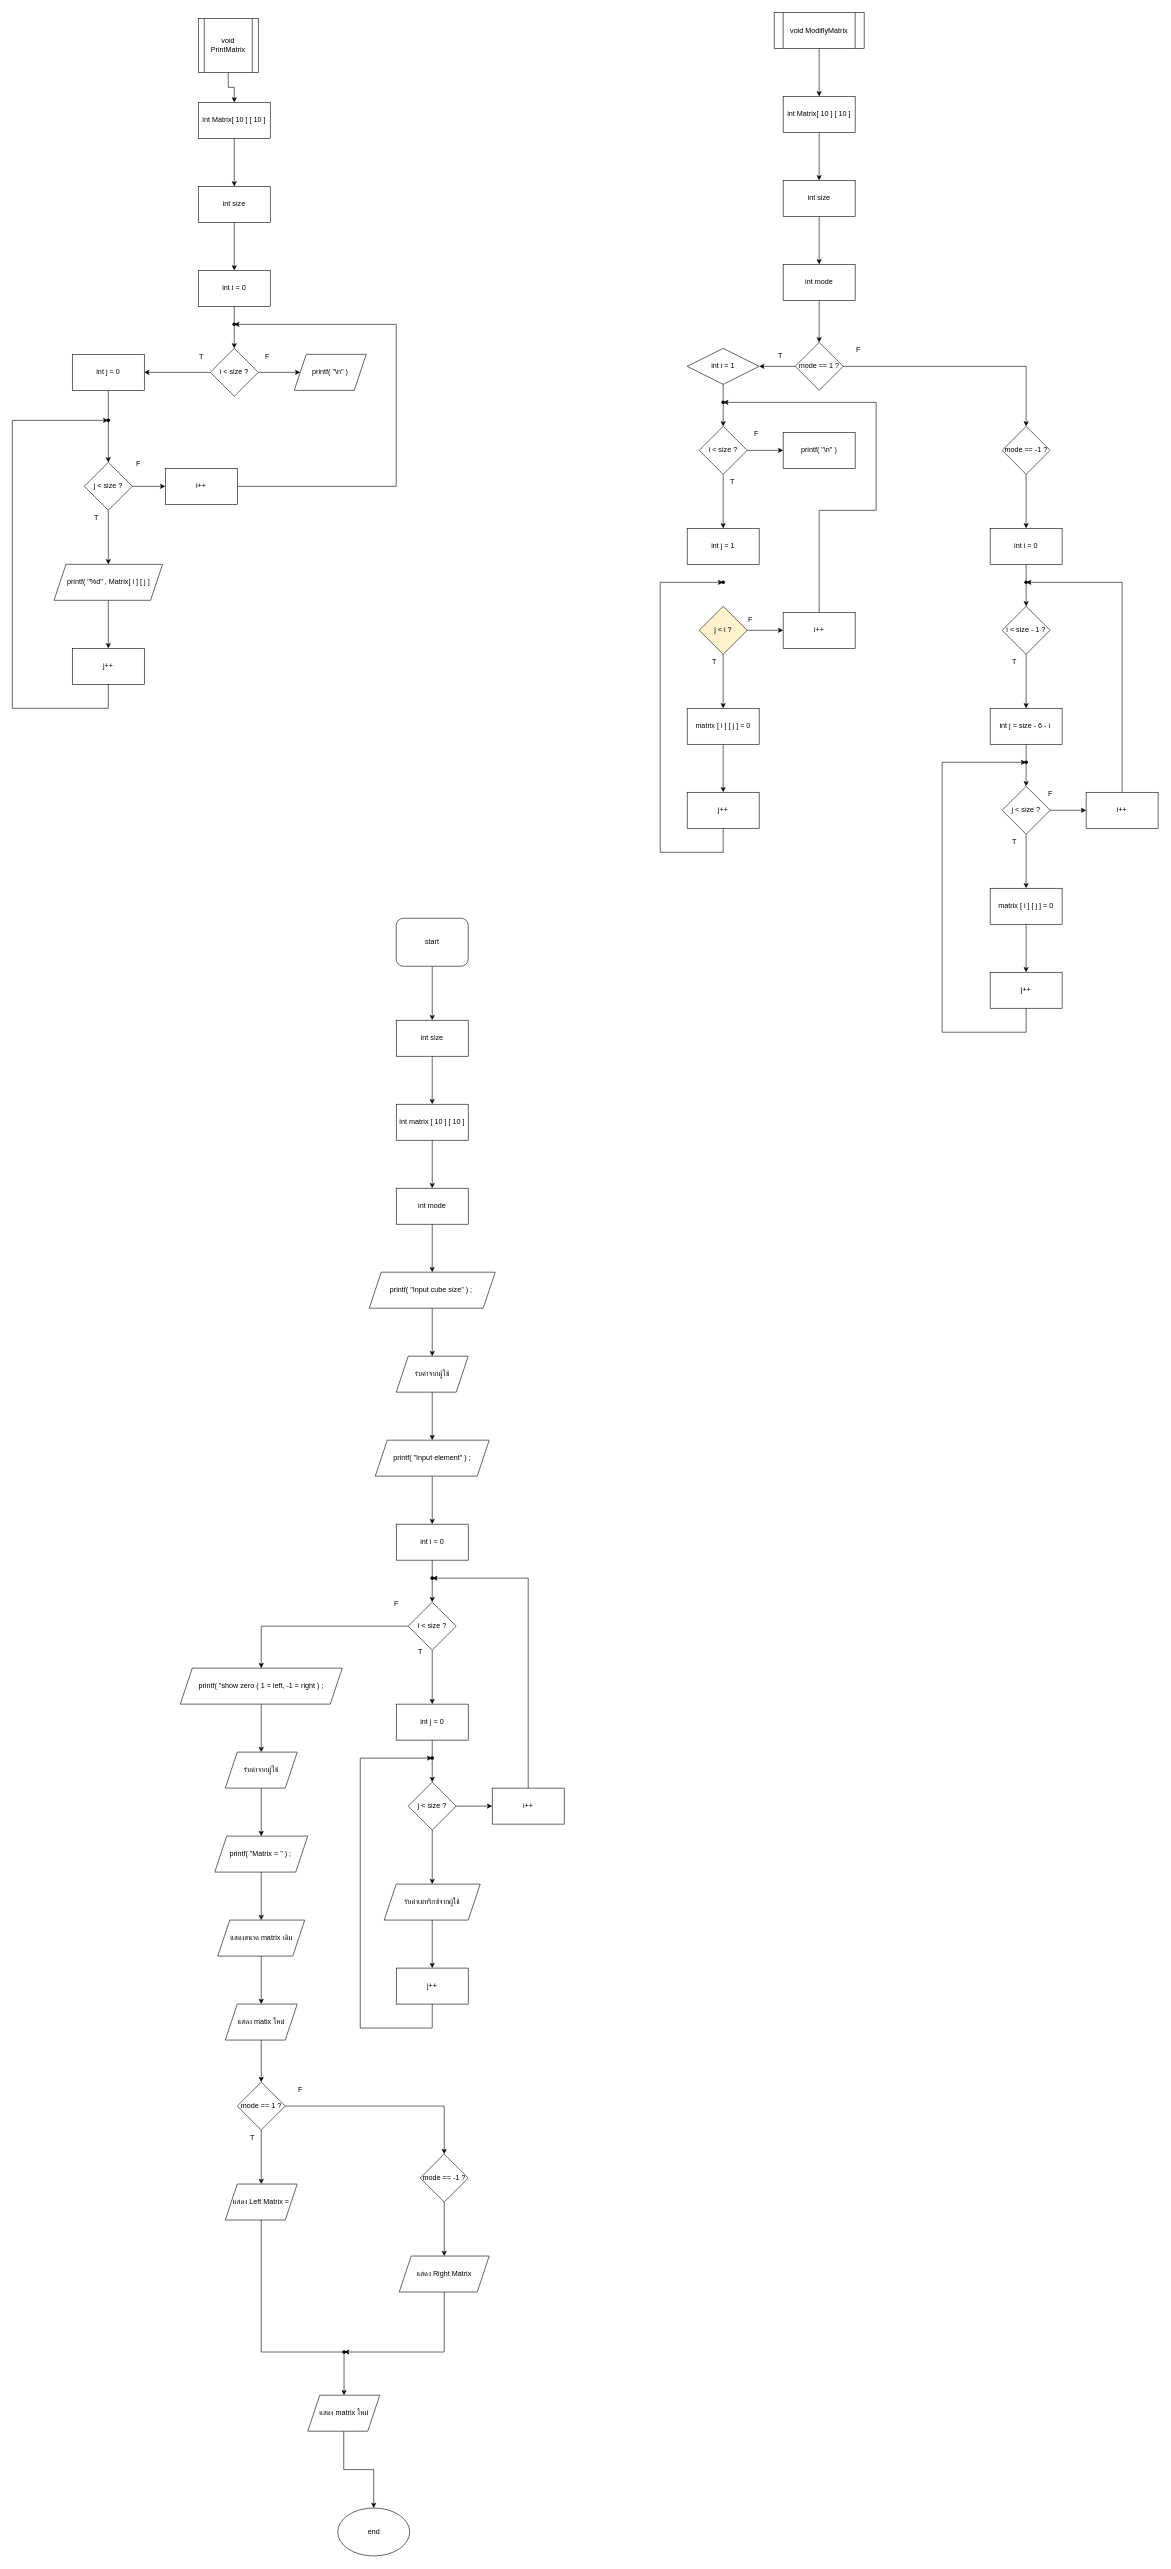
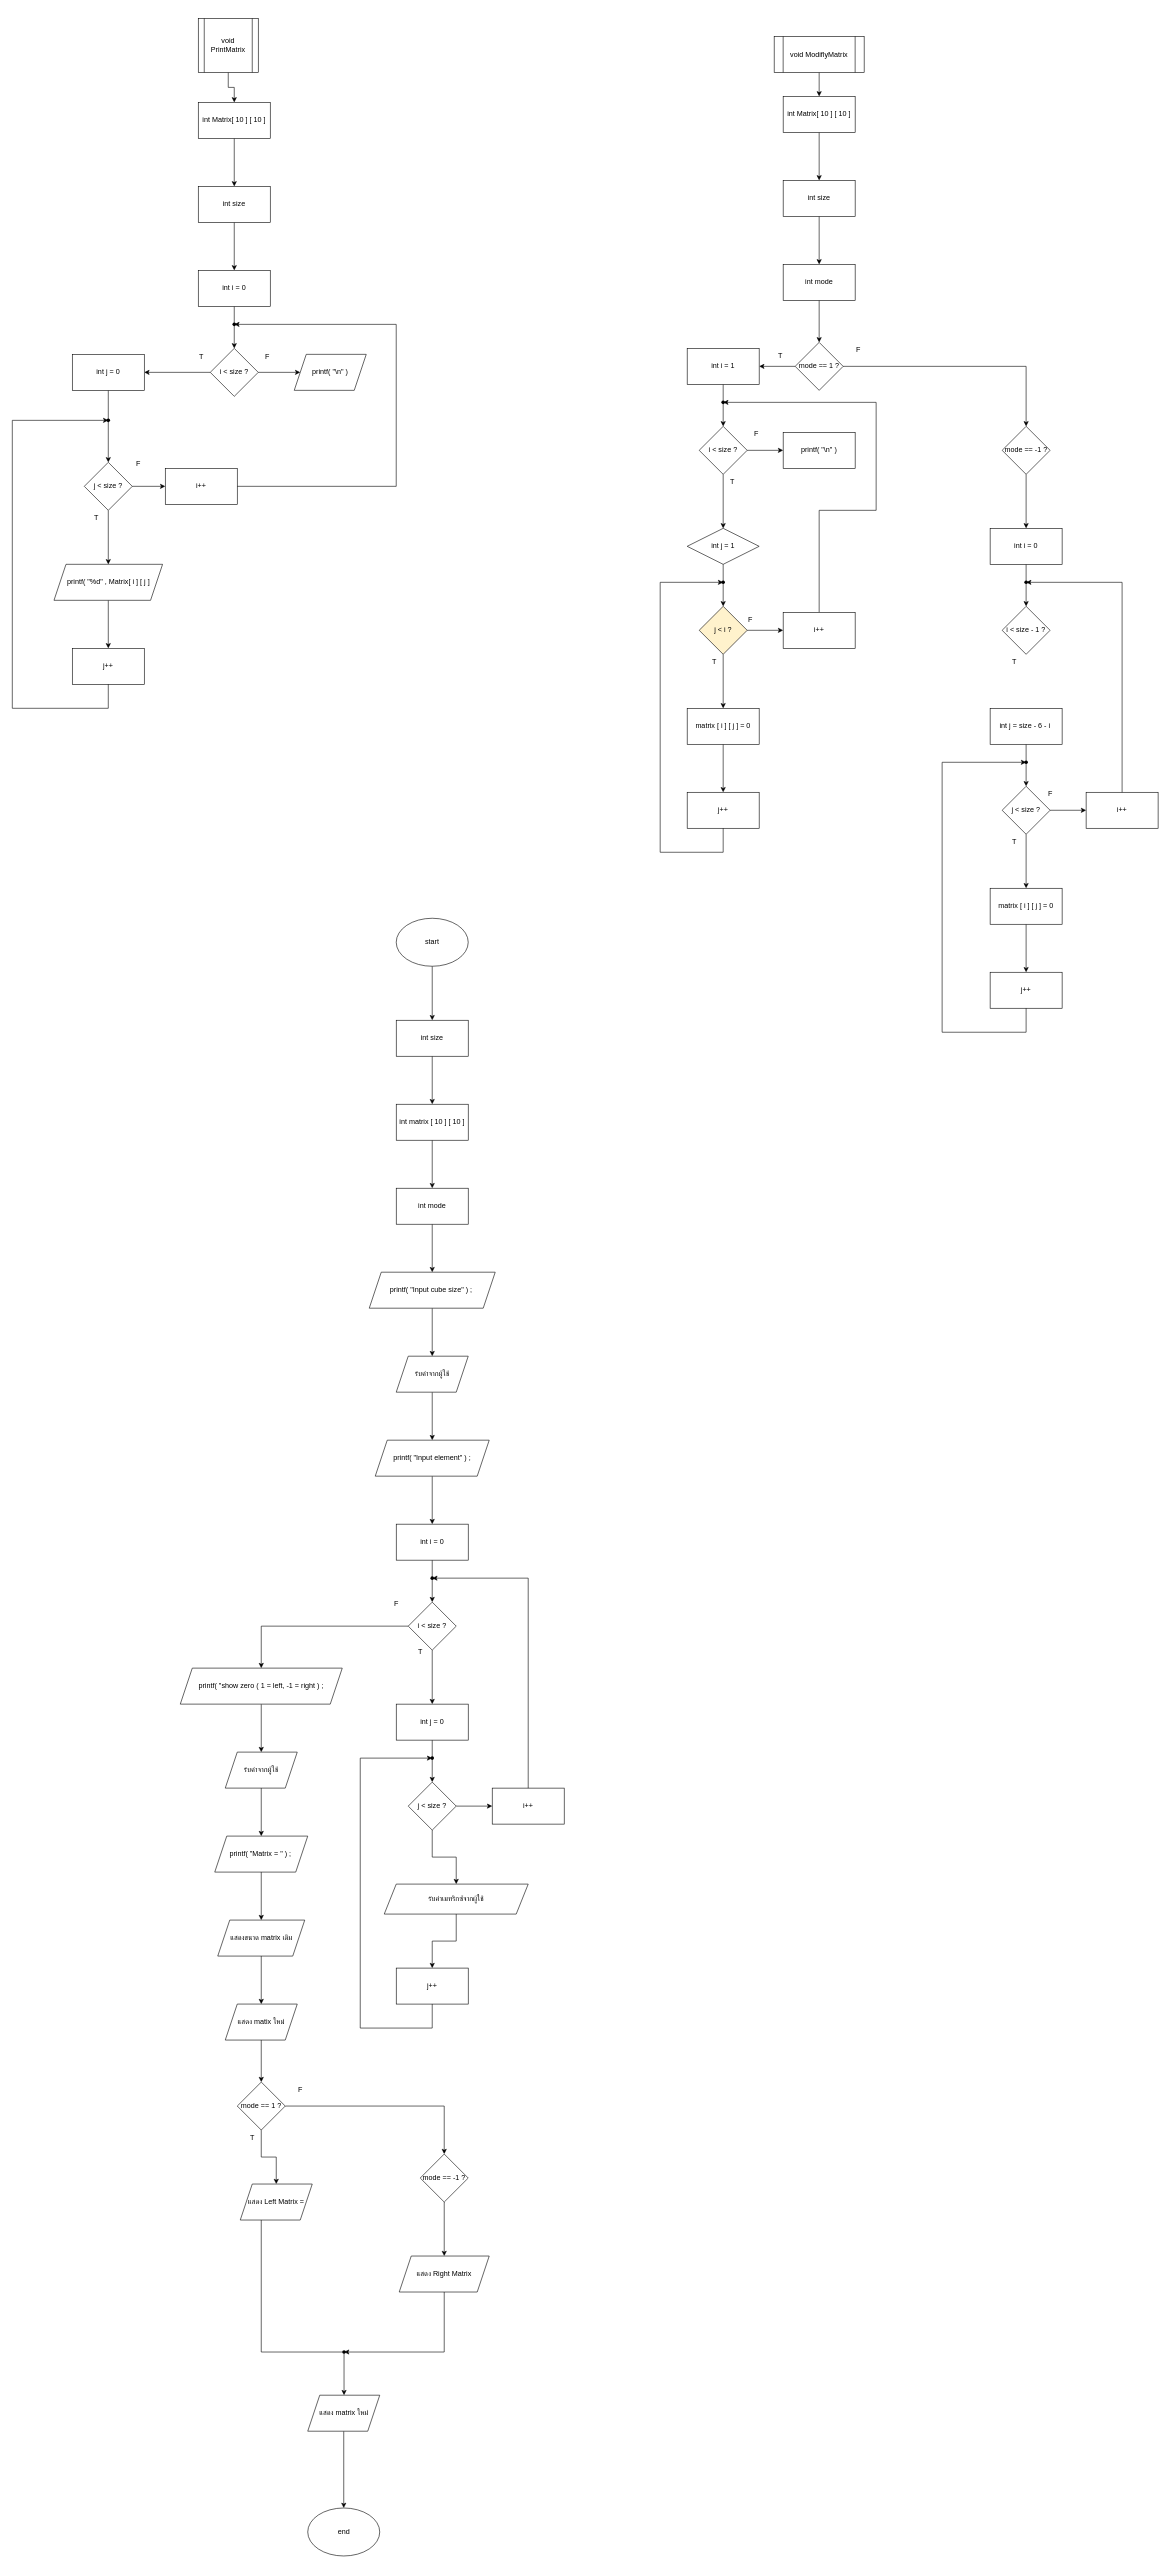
- <mxCell id="32" value="void ModiflyMatrix" style="shape=process;whiteSpace=wrap;html=1;backgroundOutline=1;" vertex="1" parent="1"><mxGeometry x="1290" y="20" width="150" height="60" as="geometry" /></mxCell>
+ <mxCell id="32" value="void ModiflyMatrix" style="shape=process;whiteSpace=wrap;html=1;backgroundOutline=1;" vertex="1" parent="1"><mxGeometry x="1290" y="60" width="150" height="60" as="geometry" /></mxCell>
- <mxCell id="44" value="int i = 1" style="rhombus;whiteSpace=wrap;html=1;" vertex="1" parent="1"><mxGeometry x="1145" y="580" width="120" height="60" as="geometry" /></mxCell>
+ <mxCell id="44" value="int i = 1" style="whiteSpace=wrap;html=1;" vertex="1" parent="1"><mxGeometry x="1145" y="580" width="120" height="60" as="geometry" /></mxCell>
- <mxCell id="49" value="int j = 1" style="whiteSpace=wrap;html=1;" vertex="1" parent="1"><mxGeometry x="1145" y="880" width="120" height="60" as="geometry" /></mxCell>
+ <mxCell id="49" value="int j = 1" style="rhombus;whiteSpace=wrap;html=1;" vertex="1" parent="1"><mxGeometry x="1145" y="880" width="120" height="60" as="geometry" /></mxCell>
+ <mxCell id="48" value="" style="edgeStyle=orthogonalEdgeStyle;rounded=0;orthogonalLoop=1;jettySize=auto;html=1;" edge="1" parent="1" source="49" target="53"><mxGeometry relative="1" as="geometry" /></mxCell>
- <mxCell id="70" value="" style="edgeStyle=orthogonalEdgeStyle;rounded=0;orthogonalLoop=1;jettySize=auto;html=1;" edge="1" parent="1" source="71" target="73"><mxGeometry relative="1" as="geometry" /></mxCell>
- <mxCell id="90" value="start" style="whiteSpace=wrap;html=1;rounded=1;" vertex="1" parent="1"><mxGeometry x="660" y="1530" width="120" height="80" as="geometry" /></mxCell>
+ <mxCell id="90" value="start" style="ellipse;whiteSpace=wrap;html=1;" vertex="1" parent="1"><mxGeometry x="660" y="1530" width="120" height="80" as="geometry" /></mxCell>
- <mxCell id="115" value="รับค่าเมทริกซ์จากผู้ใช้" style="shape=parallelogram;perimeter=parallelogramPerimeter;whiteSpace=wrap;html=1;fixedSize=1;" vertex="1" parent="1"><mxGeometry x="640" y="3140" width="160" height="60" as="geometry" /></mxCell>
+ <mxCell id="115" value="รับค่าเมทริกซ์จากผู้ใช้" style="shape=parallelogram;perimeter=parallelogramPerimeter;whiteSpace=wrap;html=1;fixedSize=1;" vertex="1" parent="1"><mxGeometry x="640" y="3140" width="240" height="50" as="geometry" /></mxCell>
- <mxCell id="137" value="แสดง Left Matrix =" style="shape=parallelogram;perimeter=parallelogramPerimeter;whiteSpace=wrap;html=1;fixedSize=1;" vertex="1" parent="1"><mxGeometry x="375" y="3640" width="120" height="60" as="geometry" /></mxCell>
+ <mxCell id="137" value="แสดง Left Matrix =" style="shape=parallelogram;perimeter=parallelogramPerimeter;whiteSpace=wrap;html=1;fixedSize=1;" vertex="1" parent="1"><mxGeometry x="400" y="3640" width="120" height="60" as="geometry" /></mxCell>
- <mxCell id="147" value="end" style="ellipse;whiteSpace=wrap;html=1;" vertex="1" parent="1"><mxGeometry x="562.5" y="4180" width="120" height="80" as="geometry" /></mxCell>
+ <mxCell id="147" value="end" style="ellipse;whiteSpace=wrap;html=1;" vertex="1" parent="1"><mxGeometry x="512.5" y="4180" width="120" height="80" as="geometry" /></mxCell>
